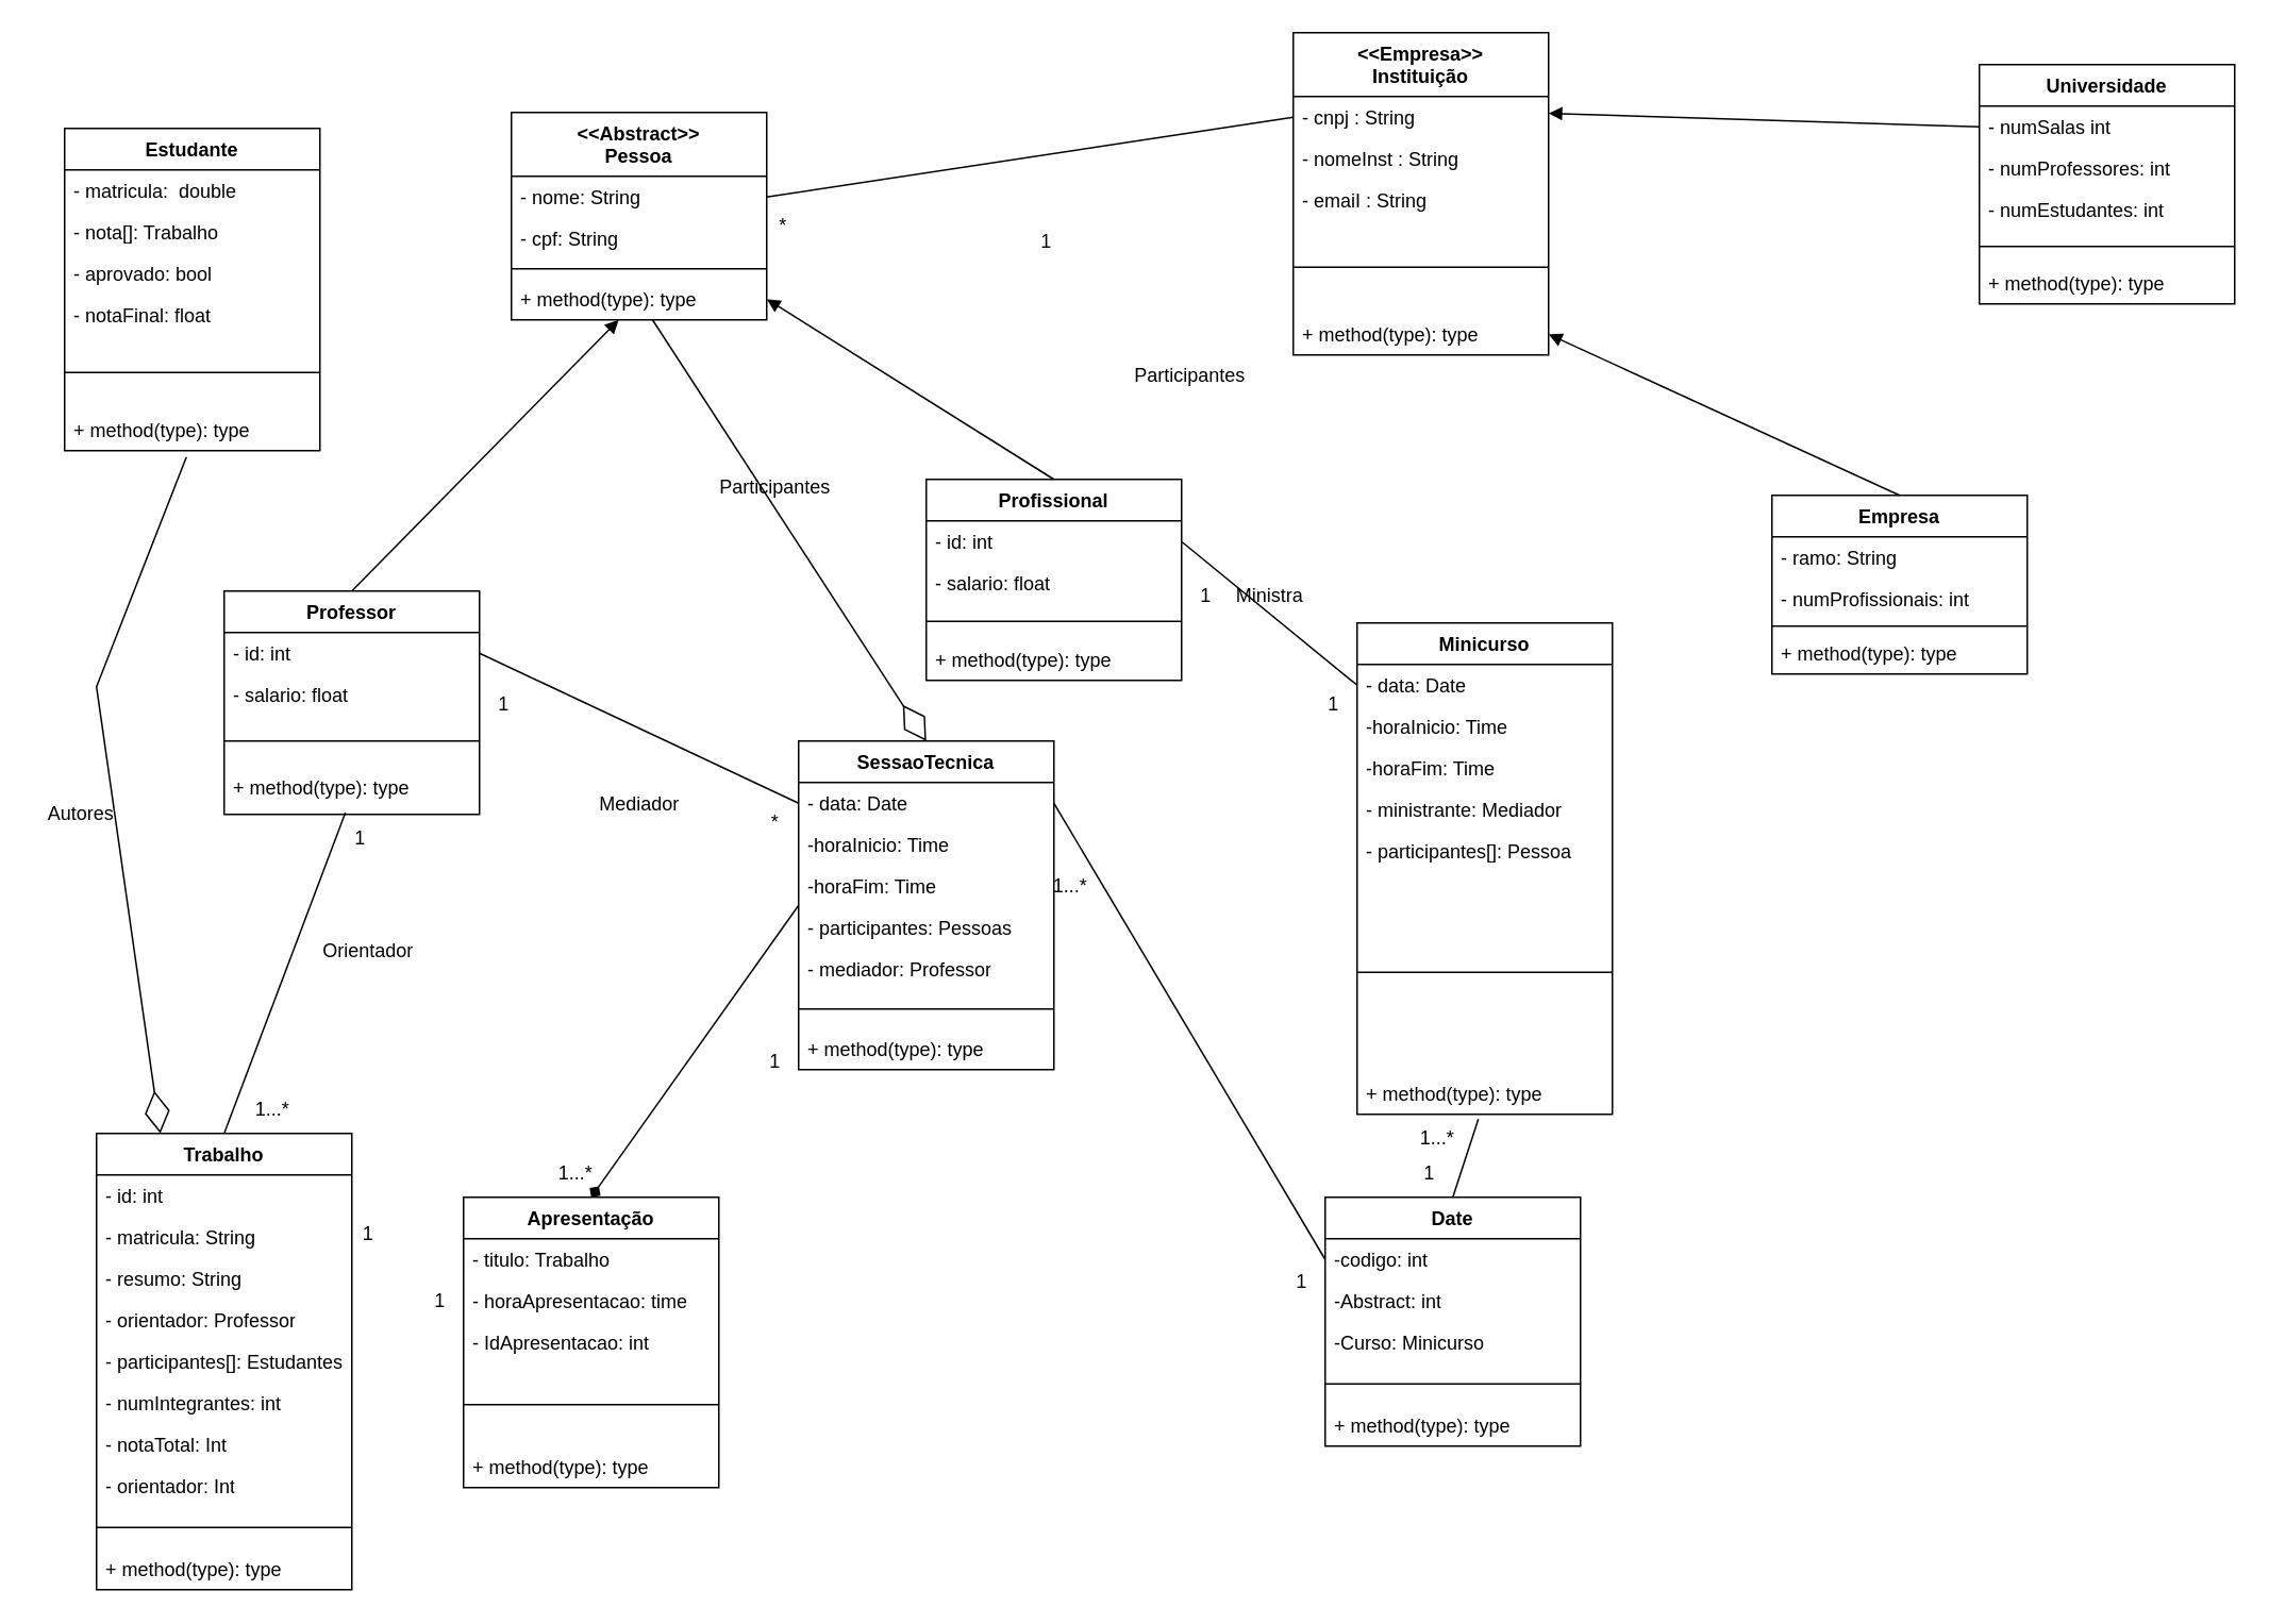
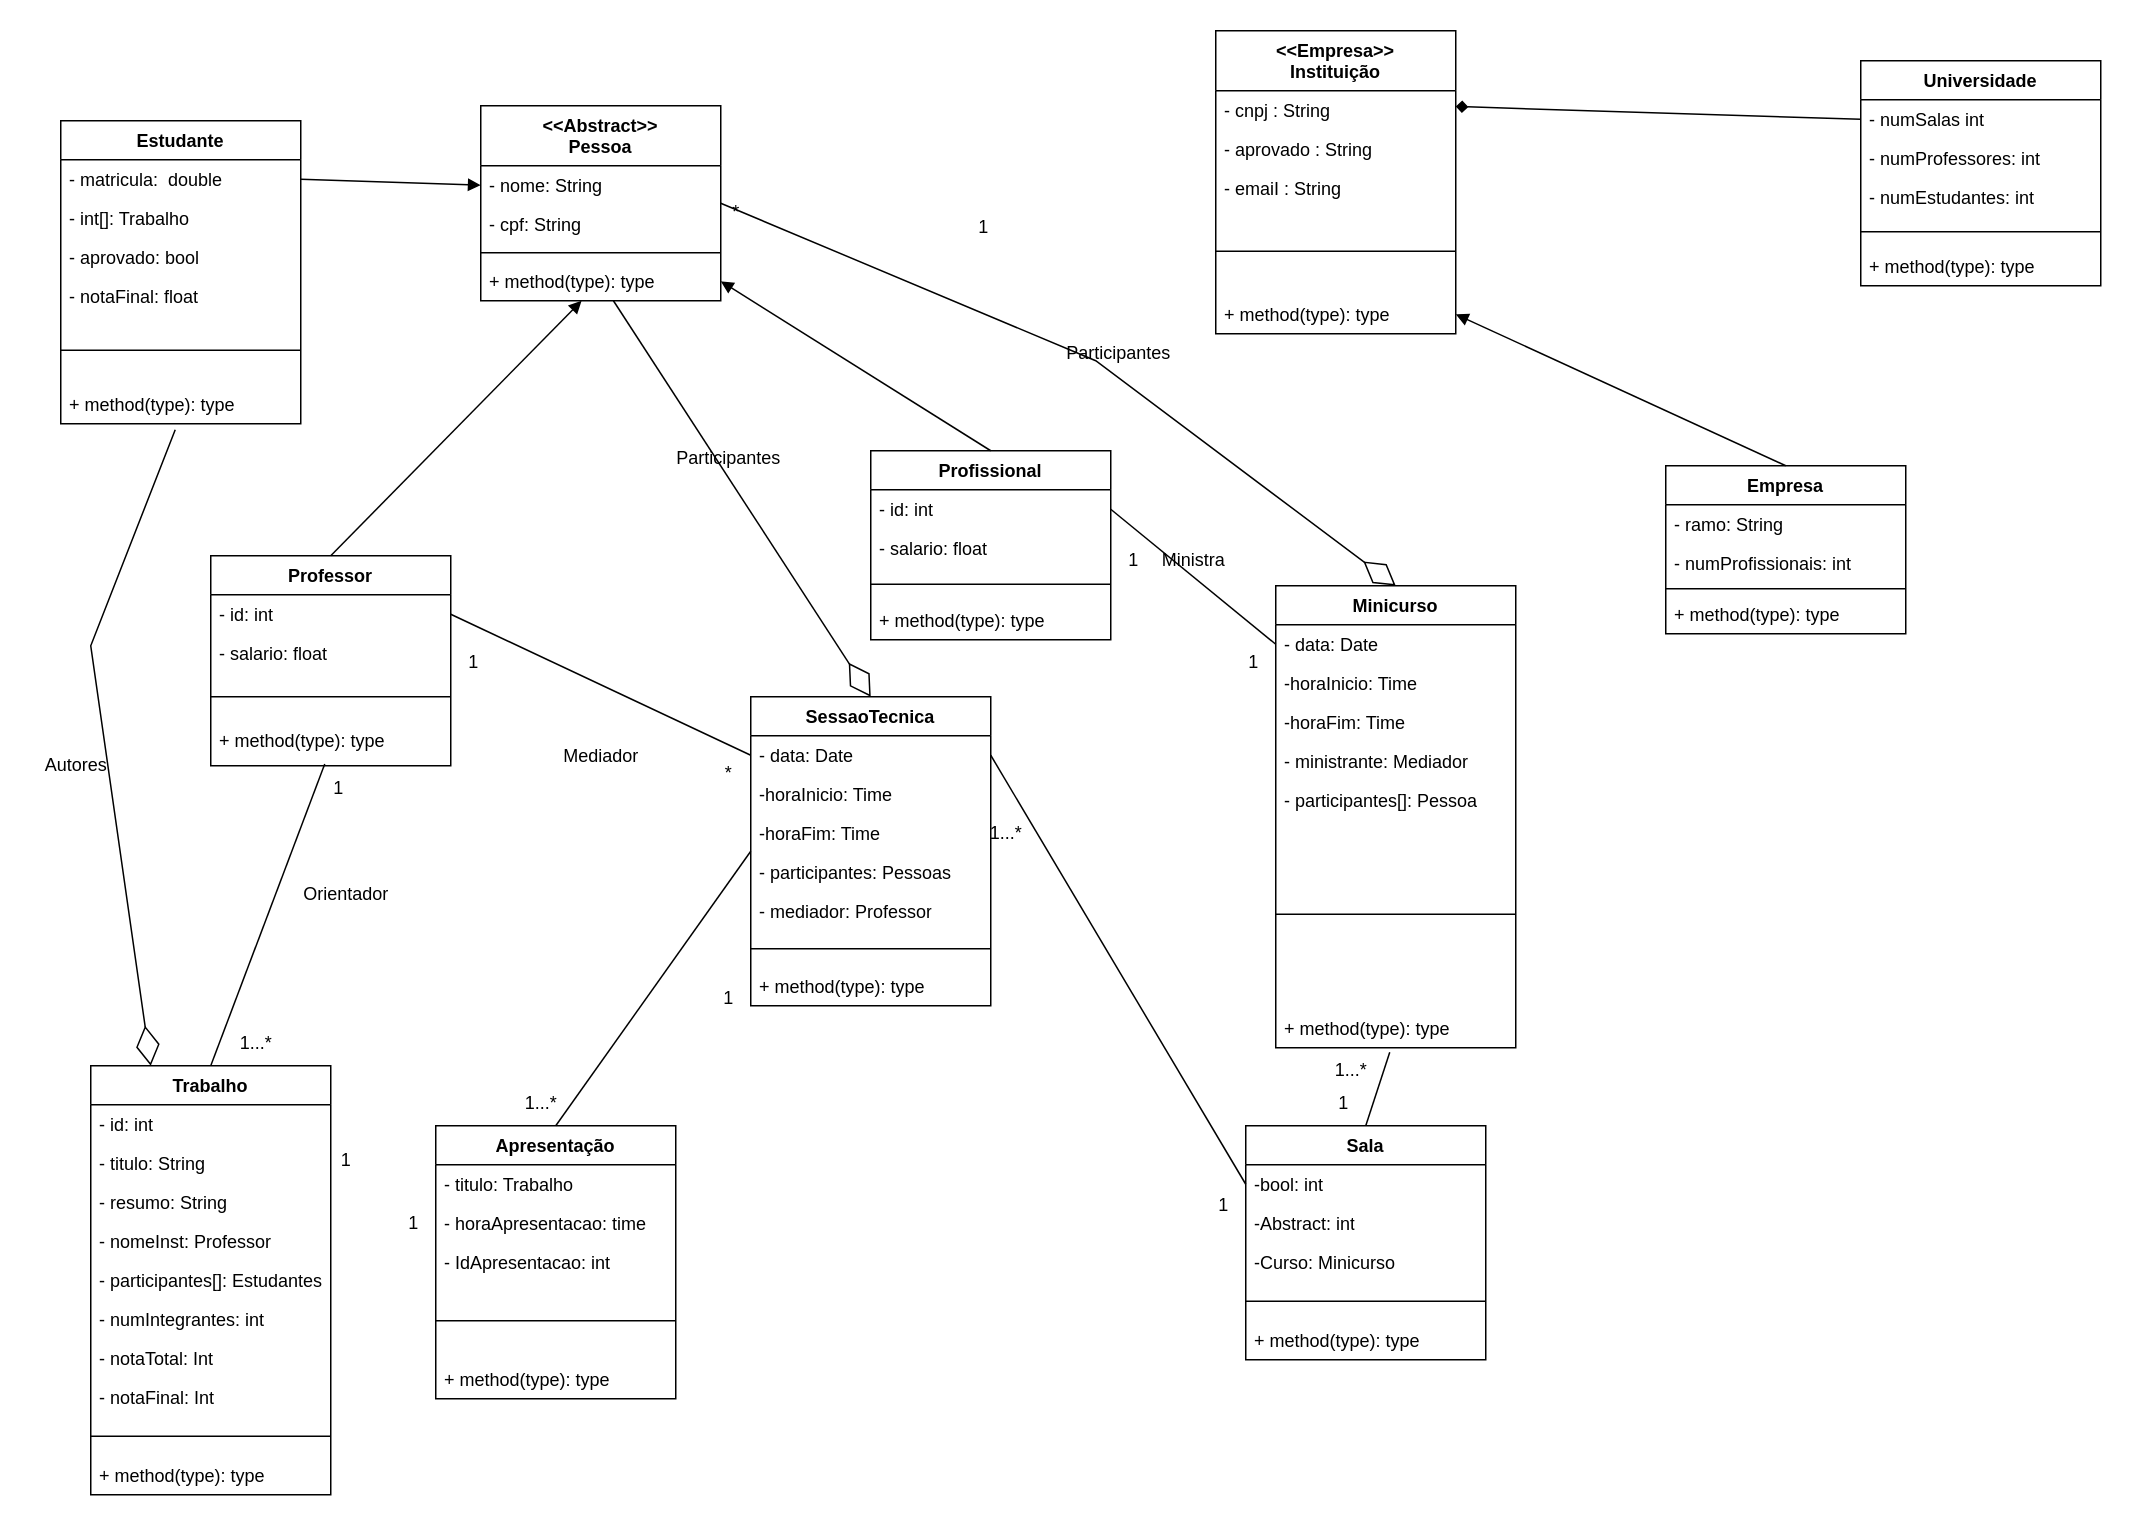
- <mxCell id="85" value="" style="html=1;verticalAlign=bottom;endArrow=block;curved=0;rounded=0;exitX=0;exitY=0.5;exitDx=0;exitDy=0;entryX=1;entryY=0.25;entryDx=0;entryDy=0;" parent="1" source="18" target="49" edge="1"><mxGeometry width="80" relative="1" as="geometry"><mxPoint x="980" y="310" as="sourcePoint" /><mxPoint x="840" y="177" as="targetPoint" /></mxGeometry></mxCell>
+ <mxCell id="85" value="" style="html=1;verticalAlign=bottom;endArrow=diamond;curved=0;rounded=0;exitX=0;exitY=0.5;exitDx=0;exitDy=0;entryX=1;entryY=0.25;entryDx=0;entryDy=0;" parent="1" source="18" target="49" edge="1"><mxGeometry width="80" relative="1" as="geometry"><mxPoint x="980" y="310" as="sourcePoint" /><mxPoint x="840" y="177" as="targetPoint" /></mxGeometry></mxCell>
- <mxCell id="83" value="" style="endArrow=none;html=1;rounded=0;exitX=1;exitY=0.5;exitDx=0;exitDy=0;entryX=0;entryY=0.5;entryDx=0;entryDy=0;" parent="1" source="3" target="50" edge="1"><mxGeometry relative="1" as="geometry"><mxPoint x="490" y="122.74" as="sourcePoint" /><mxPoint x="650" y="122.74" as="targetPoint" /></mxGeometry></mxCell>
- <mxCell id="51" value="- nomeInst : String" style="text;strokeColor=none;fillColor=none;align=left;verticalAlign=top;spacingLeft=4;spacingRight=4;overflow=hidden;rotatable=0;points=[[0,0.5],[1,0.5]];portConstraint=eastwest;whiteSpace=wrap;html=1;" parent="49" vertex="1"><mxGeometry y="66" width="160" height="26" as="geometry" /></mxCell>
+ <mxCell id="51" value="- aprovado : String" style="text;strokeColor=none;fillColor=none;align=left;verticalAlign=top;spacingLeft=4;spacingRight=4;overflow=hidden;rotatable=0;points=[[0,0.5],[1,0.5]];portConstraint=eastwest;whiteSpace=wrap;html=1;" parent="49" vertex="1"><mxGeometry y="66" width="160" height="26" as="geometry" /></mxCell>
+ <mxCell id="81" value="" style="html=1;verticalAlign=bottom;endArrow=block;curved=0;rounded=0;exitX=1;exitY=0.5;exitDx=0;exitDy=0;entryX=0;entryY=0.5;entryDx=0;entryDy=0;" parent="1" source="43" target="3" edge="1"><mxGeometry width="80" relative="1" as="geometry"><mxPoint x="130" y="66" as="sourcePoint" /><mxPoint x="220" y="-54" as="targetPoint" /></mxGeometry></mxCell>
- <mxCell id="44" value="- nota[]: Trabalho" style="text;strokeColor=none;fillColor=none;align=left;verticalAlign=top;spacingLeft=4;spacingRight=4;overflow=hidden;rotatable=0;points=[[0,0.5],[1,0.5]];portConstraint=eastwest;whiteSpace=wrap;html=1;" parent="42" vertex="1"><mxGeometry y="52" width="160" height="26" as="geometry" /></mxCell>
+ <mxCell id="44" value="- int[]: Trabalho" style="text;strokeColor=none;fillColor=none;align=left;verticalAlign=top;spacingLeft=4;spacingRight=4;overflow=hidden;rotatable=0;points=[[0,0.5],[1,0.5]];portConstraint=eastwest;whiteSpace=wrap;html=1;" parent="42" vertex="1"><mxGeometry y="52" width="160" height="26" as="geometry" /></mxCell>
+ <mxCell id="87" value="" style="endArrow=diamondThin;endFill=0;endSize=24;html=1;rounded=0;exitX=1;exitY=0.5;exitDx=0;exitDy=0;entryX=0.5;entryY=0;entryDx=0;entryDy=0;" parent="1" source="2" target="23" edge="1"><mxGeometry width="160" relative="1" as="geometry"><mxPoint x="580" y="210" as="sourcePoint" /><mxPoint x="740" y="210" as="targetPoint" /><Array as="points"><mxPoint x="730" y="240" /></Array></mxGeometry></mxCell>
- <mxCell id="90" value="" style="endArrow=diamond;html=1;rounded=0;exitX=0;exitY=0.5;exitDx=0;exitDy=0;entryX=0.5;entryY=0;entryDx=0;entryDy=0;" parent="1" source="72" target="66" edge="1"><mxGeometry relative="1" as="geometry"><mxPoint x="495" y="887" as="sourcePoint" /><mxPoint x="835" y="739" as="targetPoint" /></mxGeometry></mxCell>
+ <mxCell id="90" value="" style="endArrow=none;html=1;rounded=0;exitX=0;exitY=0.5;exitDx=0;exitDy=0;entryX=0.5;entryY=0;entryDx=0;entryDy=0;" parent="1" source="72" target="66" edge="1"><mxGeometry relative="1" as="geometry"><mxPoint x="495" y="887" as="sourcePoint" /><mxPoint x="835" y="739" as="targetPoint" /></mxGeometry></mxCell>
- <mxCell id="31" value="Date" style="swimlane;fontStyle=1;align=center;verticalAlign=top;childLayout=stackLayout;horizontal=1;startSize=26;horizontalStack=0;resizeParent=1;resizeParentMax=0;resizeLast=0;collapsible=1;marginBottom=0;whiteSpace=wrap;html=1;" parent="1" vertex="1"><mxGeometry x="830" y="750" width="160" height="156" as="geometry" /></mxCell>
+ <mxCell id="31" value="Sala" style="swimlane;fontStyle=1;align=center;verticalAlign=top;childLayout=stackLayout;horizontal=1;startSize=26;horizontalStack=0;resizeParent=1;resizeParentMax=0;resizeLast=0;collapsible=1;marginBottom=0;whiteSpace=wrap;html=1;" parent="1" vertex="1"><mxGeometry x="830" y="750" width="160" height="156" as="geometry" /></mxCell>
- <mxCell id="57" value="- matricula: String" style="text;strokeColor=none;fillColor=none;align=left;verticalAlign=top;spacingLeft=4;spacingRight=4;overflow=hidden;rotatable=0;points=[[0,0.5],[1,0.5]];portConstraint=eastwest;whiteSpace=wrap;html=1;" parent="55" vertex="1"><mxGeometry y="52" width="160" height="26" as="geometry" /></mxCell>
+ <mxCell id="57" value="- titulo: String" style="text;strokeColor=none;fillColor=none;align=left;verticalAlign=top;spacingLeft=4;spacingRight=4;overflow=hidden;rotatable=0;points=[[0,0.5],[1,0.5]];portConstraint=eastwest;whiteSpace=wrap;html=1;" parent="55" vertex="1"><mxGeometry y="52" width="160" height="26" as="geometry" /></mxCell>
- <mxCell id="32" value="-codigo: int" style="text;strokeColor=none;fillColor=none;align=left;verticalAlign=top;spacingLeft=4;spacingRight=4;overflow=hidden;rotatable=0;points=[[0,0.5],[1,0.5]];portConstraint=eastwest;whiteSpace=wrap;html=1;" parent="31" vertex="1"><mxGeometry y="26" width="160" height="26" as="geometry" /></mxCell>
+ <mxCell id="32" value="-bool: int" style="text;strokeColor=none;fillColor=none;align=left;verticalAlign=top;spacingLeft=4;spacingRight=4;overflow=hidden;rotatable=0;points=[[0,0.5],[1,0.5]];portConstraint=eastwest;whiteSpace=wrap;html=1;" parent="31" vertex="1"><mxGeometry y="26" width="160" height="26" as="geometry" /></mxCell>
- <mxCell id="59" value="- orientador: Professor" style="text;strokeColor=none;fillColor=none;align=left;verticalAlign=top;spacingLeft=4;spacingRight=4;overflow=hidden;rotatable=0;points=[[0,0.5],[1,0.5]];portConstraint=eastwest;whiteSpace=wrap;html=1;" parent="55" vertex="1"><mxGeometry y="104" width="160" height="26" as="geometry" /></mxCell>
+ <mxCell id="59" value="- nomeInst: Professor" style="text;strokeColor=none;fillColor=none;align=left;verticalAlign=top;spacingLeft=4;spacingRight=4;overflow=hidden;rotatable=0;points=[[0,0.5],[1,0.5]];portConstraint=eastwest;whiteSpace=wrap;html=1;" parent="55" vertex="1"><mxGeometry y="104" width="160" height="26" as="geometry" /></mxCell>
- <mxCell id="63" value="- orientador: Int" style="text;strokeColor=none;fillColor=none;align=left;verticalAlign=top;spacingLeft=4;spacingRight=4;overflow=hidden;rotatable=0;points=[[0,0.5],[1,0.5]];portConstraint=eastwest;whiteSpace=wrap;html=1;" parent="55" vertex="1"><mxGeometry y="208" width="160" height="26" as="geometry" /></mxCell>
+ <mxCell id="63" value="- notaFinal: Int" style="text;strokeColor=none;fillColor=none;align=left;verticalAlign=top;spacingLeft=4;spacingRight=4;overflow=hidden;rotatable=0;points=[[0,0.5],[1,0.5]];portConstraint=eastwest;whiteSpace=wrap;html=1;" parent="55" vertex="1"><mxGeometry y="208" width="160" height="26" as="geometry" /></mxCell>
